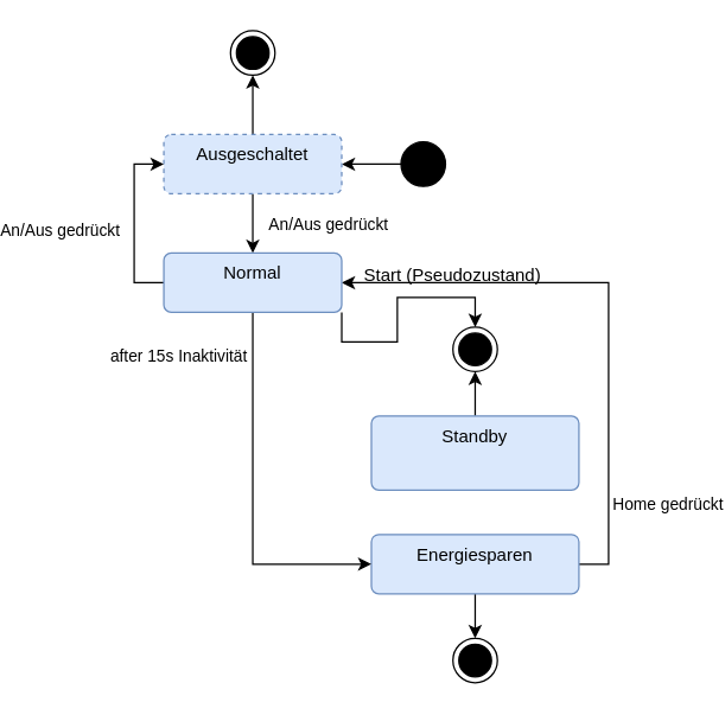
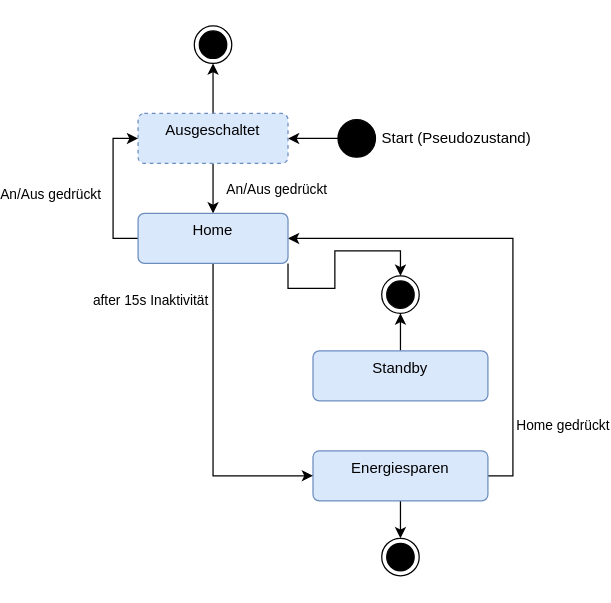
- <mxCell id="17" value="Normal" style="html=1;align=center;verticalAlign=top;rounded=1;absoluteArcSize=1;arcSize=10;dashed=0;whiteSpace=wrap;fillColor=#dae8fc;strokeColor=#6c8ebf;" parent="1" vertex="1"><mxGeometry x="20" y="170" width="120" height="40" as="geometry" /></mxCell>
+ <mxCell id="17" value="Home" style="html=1;align=center;verticalAlign=top;rounded=1;absoluteArcSize=1;arcSize=10;dashed=0;whiteSpace=wrap;fillColor=#dae8fc;strokeColor=#6c8ebf;" parent="1" vertex="1"><mxGeometry x="20" y="170" width="120" height="40" as="geometry" /></mxCell>
- <mxCell id="8" value="Start (Pseudozustand)" style="text;html=1;strokeColor=none;fillColor=none;align=center;verticalAlign=middle;whiteSpace=wrap;rounded=0;" parent="1" vertex="1"><mxGeometry x="150" y="170" width="130" height="30" as="geometry" /></mxCell>
+ <mxCell id="8" value="Start (Pseudozustand)" style="text;html=1;strokeColor=none;fillColor=none;align=center;verticalAlign=middle;whiteSpace=wrap;rounded=0;" parent="1" vertex="1"><mxGeometry x="210" y="95" width="130" height="30" as="geometry" /></mxCell>
- <mxCell id="10" value="Standby" style="html=1;align=center;verticalAlign=top;rounded=1;absoluteArcSize=1;arcSize=10;dashed=0;whiteSpace=wrap;fillColor=#dae8fc;strokeColor=#6c8ebf;" parent="1" vertex="1"><mxGeometry x="160" y="280" width="140" height="50" as="geometry" /></mxCell>
+ <mxCell id="10" value="Standby" style="html=1;align=center;verticalAlign=top;rounded=1;absoluteArcSize=1;arcSize=10;dashed=0;whiteSpace=wrap;fillColor=#dae8fc;strokeColor=#6c8ebf;" parent="1" vertex="1"><mxGeometry x="160" y="280" width="140" height="40" as="geometry" /></mxCell>
